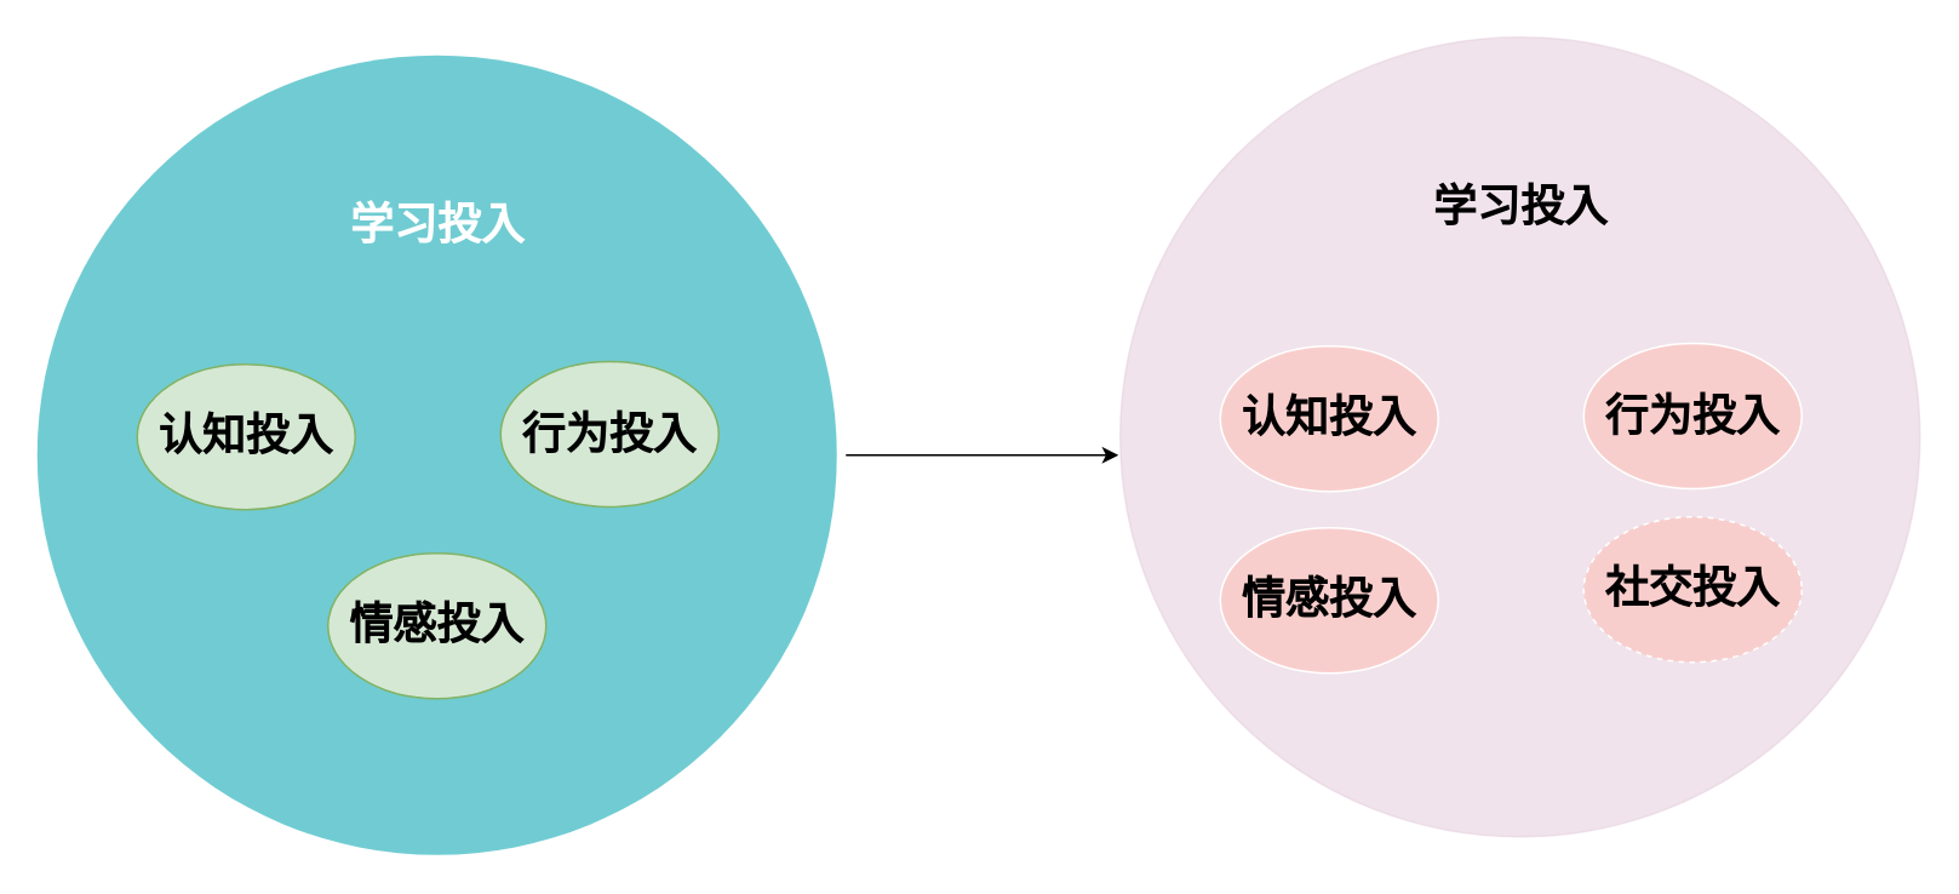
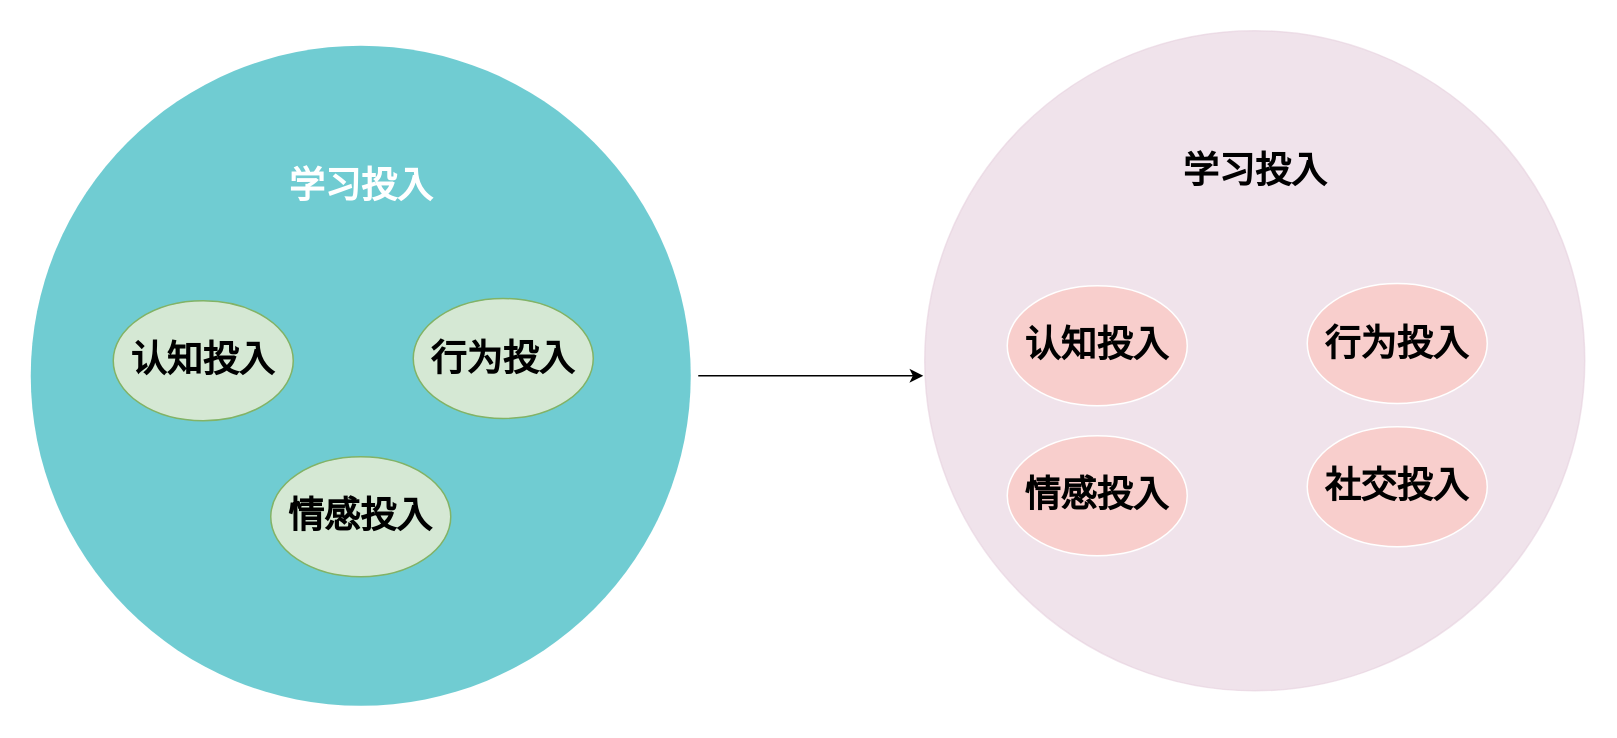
- <mxCell id="14" value="&lt;font style=&quot;font-size: 24px;&quot;&gt;&lt;b&gt;社交投入&lt;/b&gt;&lt;/font&gt;" style="ellipse;whiteSpace=wrap;html=1;fillColor=#F8CECC;strokeColor=#FFFFFF;dashed=1;" vertex="1" parent="1"><mxGeometry x="871" y="284" width="120" height="80" as="geometry" /></mxCell>
+ <mxCell id="14" value="&lt;font style=&quot;font-size: 24px;&quot;&gt;&lt;b&gt;社交投入&lt;/b&gt;&lt;/font&gt;" style="ellipse;whiteSpace=wrap;html=1;fillColor=#F8CECC;strokeColor=#FFFFFF;" vertex="1" parent="1"><mxGeometry x="871" y="284" width="120" height="80" as="geometry" /></mxCell>
